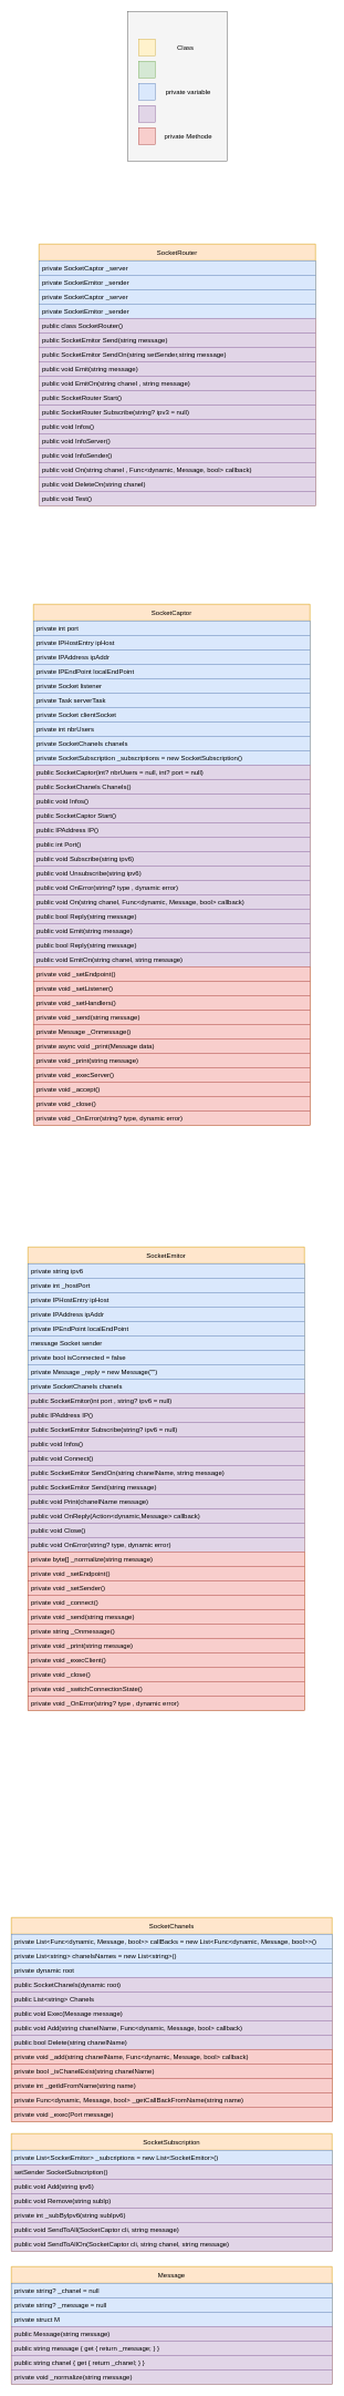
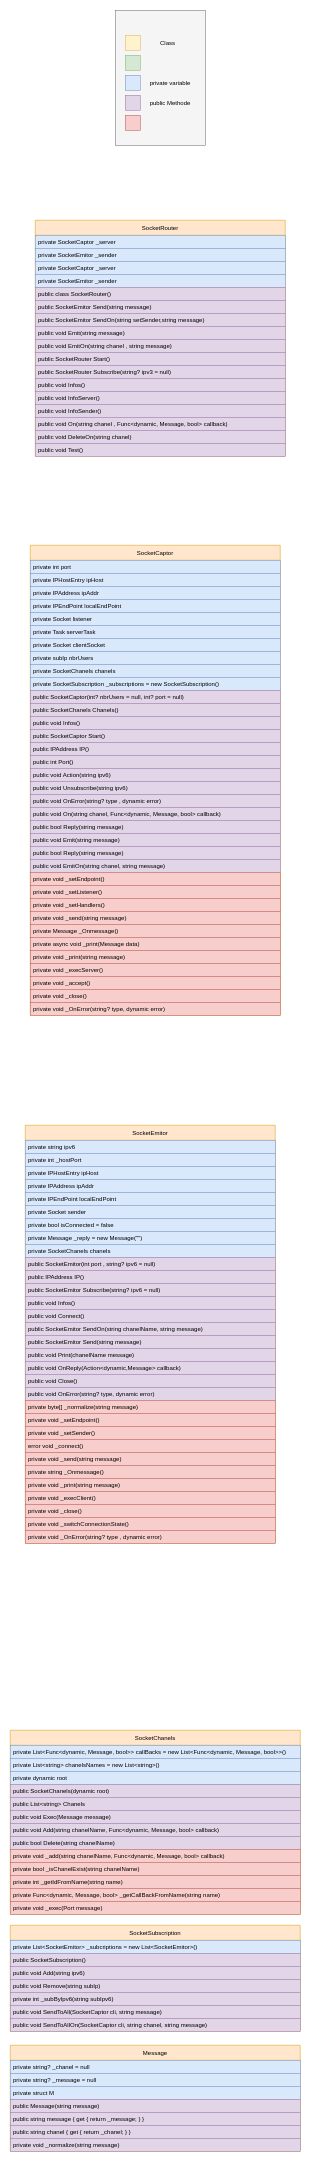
+ <mxCell id="60" value="public Methode" style="text;html=1;strokeColor=none;fillColor=none;align=center;verticalAlign=middle;whiteSpace=wrap;rounded=0;" parent="52" vertex="1"><mxGeometry x="50" y="170" width="120" height="30" as="geometry" /></mxCell>
- <mxCell id="62" value="private Methode" style="text;html=1;strokeColor=none;fillColor=none;align=center;verticalAlign=middle;whiteSpace=wrap;rounded=0;" parent="52" vertex="1"><mxGeometry x="50" y="210" width="120" height="30" as="geometry" /></mxCell>
- <mxCell id="71" value="private int nbrUsers" style="text;strokeColor=#6c8ebf;fillColor=#dae8fc;align=left;verticalAlign=top;spacingLeft=4;spacingRight=4;overflow=hidden;rotatable=0;points=[[0,0.5],[1,0.5]];portConstraint=eastwest;" parent="63" vertex="1"><mxGeometry y="212" width="500" height="26" as="geometry" /></mxCell>
+ <mxCell id="71" value="private subIp nbrUsers" style="text;strokeColor=#6c8ebf;fillColor=#dae8fc;align=left;verticalAlign=top;spacingLeft=4;spacingRight=4;overflow=hidden;rotatable=0;points=[[0,0.5],[1,0.5]];portConstraint=eastwest;" parent="63" vertex="1"><mxGeometry y="212" width="500" height="26" as="geometry" /></mxCell>
- <mxCell id="80" value="public void Subscribe(string ipv6)" style="text;strokeColor=#9673a6;fillColor=#e1d5e7;align=left;verticalAlign=top;spacingLeft=4;spacingRight=4;overflow=hidden;rotatable=0;points=[[0,0.5],[1,0.5]];portConstraint=eastwest;" parent="63" vertex="1"><mxGeometry y="446" width="500" height="26" as="geometry" /></mxCell>
+ <mxCell id="80" value="public void Action(string ipv6)" style="text;strokeColor=#9673a6;fillColor=#e1d5e7;align=left;verticalAlign=top;spacingLeft=4;spacingRight=4;overflow=hidden;rotatable=0;points=[[0,0.5],[1,0.5]];portConstraint=eastwest;" parent="63" vertex="1"><mxGeometry y="446" width="500" height="26" as="geometry" /></mxCell>
- <mxCell id="26" value="message Socket sender" style="text;strokeColor=#6c8ebf;fillColor=#dae8fc;align=left;verticalAlign=top;spacingLeft=4;spacingRight=4;overflow=hidden;rotatable=0;points=[[0,0.5],[1,0.5]];portConstraint=eastwest;" parent="20" vertex="1"><mxGeometry y="160" width="500" height="26" as="geometry" /></mxCell>
+ <mxCell id="26" value="private Socket sender" style="text;strokeColor=#6c8ebf;fillColor=#dae8fc;align=left;verticalAlign=top;spacingLeft=4;spacingRight=4;overflow=hidden;rotatable=0;points=[[0,0.5],[1,0.5]];portConstraint=eastwest;" parent="20" vertex="1"><mxGeometry y="160" width="500" height="26" as="geometry" /></mxCell>
- <mxCell id="44" value="private void _connect()" style="text;strokeColor=#b85450;fillColor=#f8cecc;align=left;verticalAlign=top;spacingLeft=4;spacingRight=4;overflow=hidden;rotatable=0;points=[[0,0.5],[1,0.5]];portConstraint=eastwest;" parent="20" vertex="1"><mxGeometry y="628" width="500" height="26" as="geometry" /></mxCell>
+ <mxCell id="44" value="error void _connect()" style="text;strokeColor=#b85450;fillColor=#f8cecc;align=left;verticalAlign=top;spacingLeft=4;spacingRight=4;overflow=hidden;rotatable=0;points=[[0,0.5],[1,0.5]];portConstraint=eastwest;" parent="20" vertex="1"><mxGeometry y="628" width="500" height="26" as="geometry" /></mxCell>
- <mxCell id="115" value="setSender SocketSubscription()" style="text;strokeColor=#9673a6;fillColor=#e1d5e7;align=left;verticalAlign=top;spacingLeft=4;spacingRight=4;overflow=hidden;rotatable=0;points=[[0,0.5],[1,0.5]];portConstraint=eastwest;" parent="113" vertex="1"><mxGeometry y="56" width="580" height="26" as="geometry" /></mxCell>
+ <mxCell id="115" value="public SocketSubscription()" style="text;strokeColor=#9673a6;fillColor=#e1d5e7;align=left;verticalAlign=top;spacingLeft=4;spacingRight=4;overflow=hidden;rotatable=0;points=[[0,0.5],[1,0.5]];portConstraint=eastwest;" parent="113" vertex="1"><mxGeometry y="56" width="580" height="26" as="geometry" /></mxCell>
